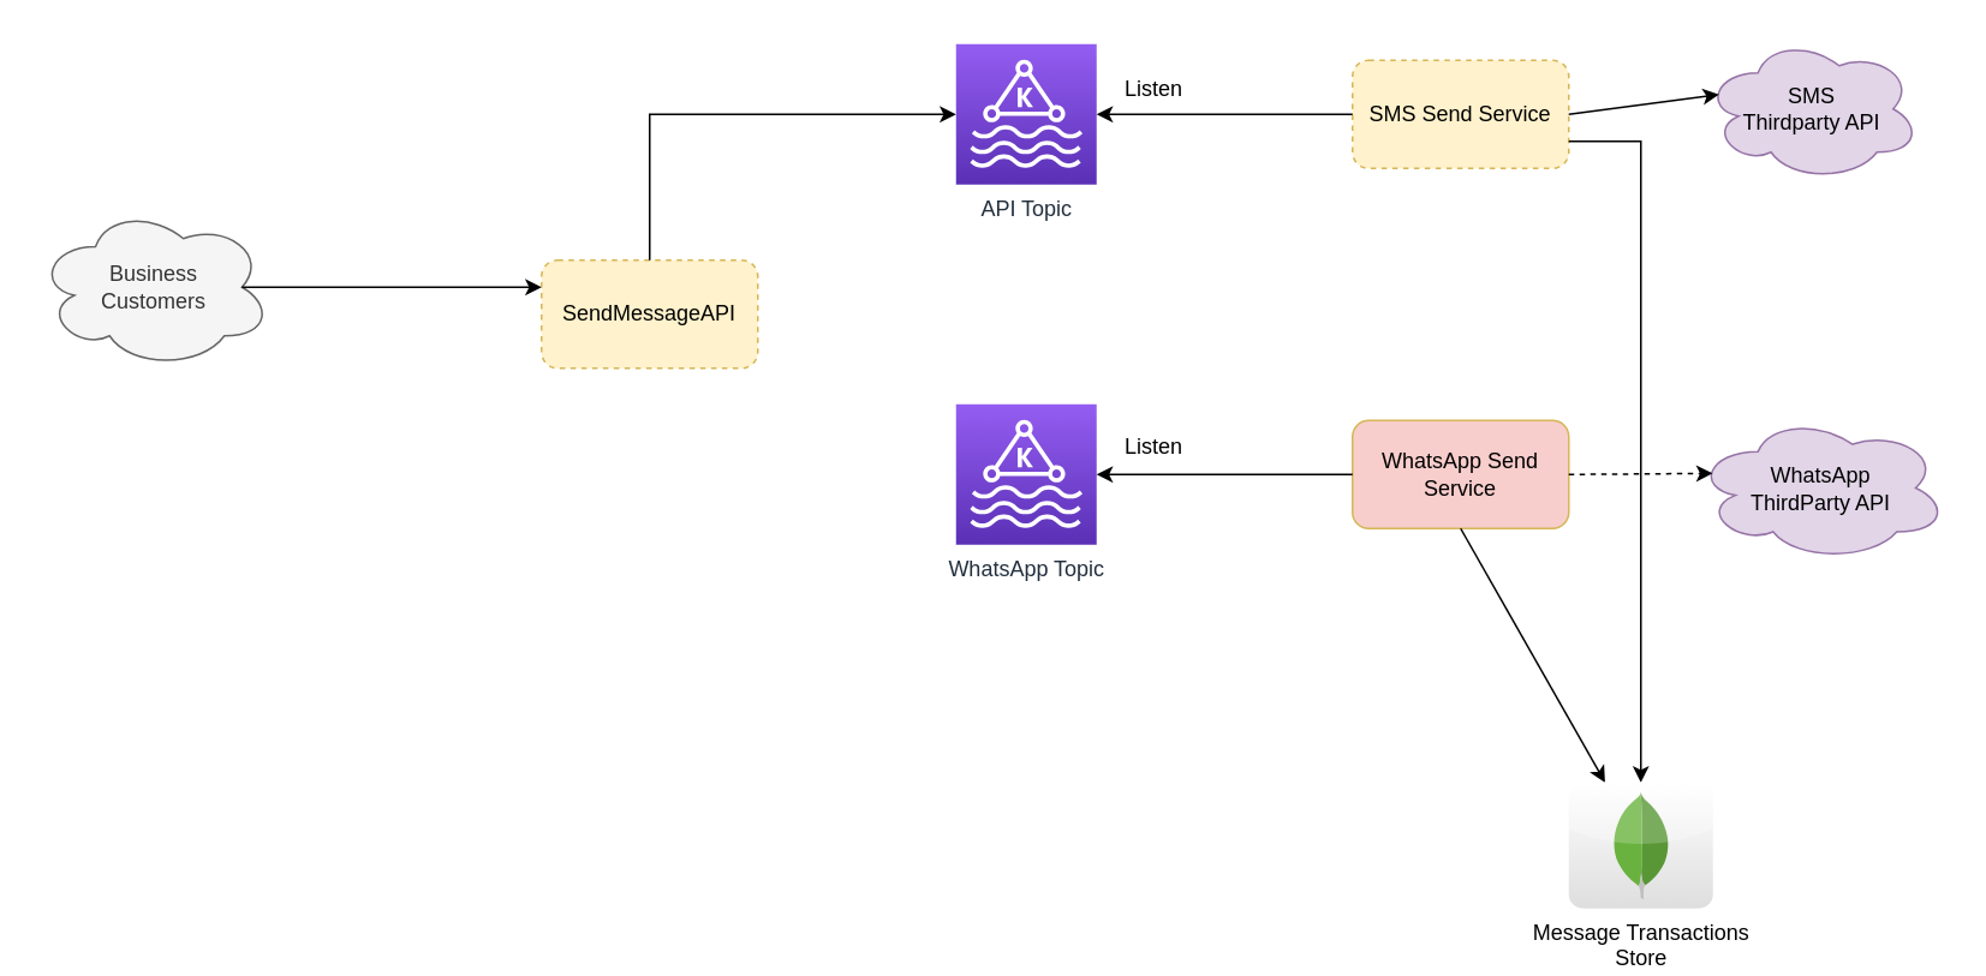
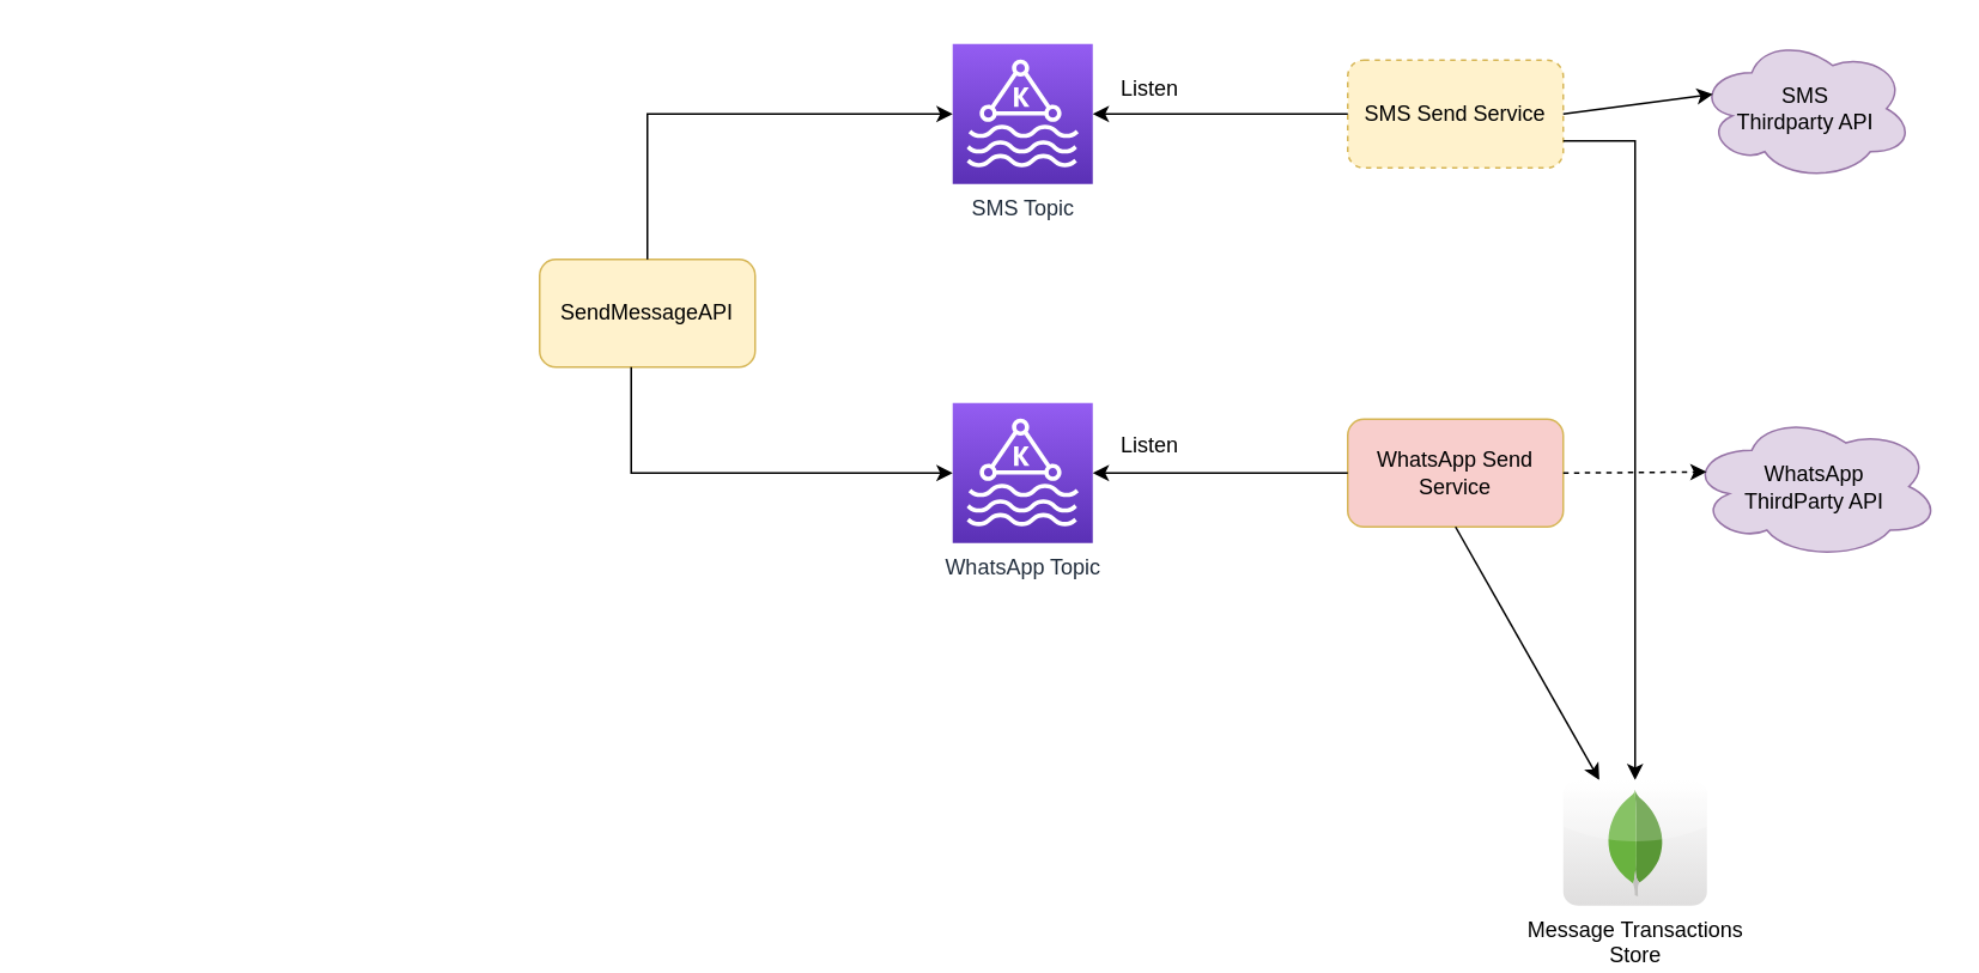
- <mxCell id="3" value="API Topic" style="sketch=0;points=[[0,0,0],[0.25,0,0],[0.5,0,0],[0.75,0,0],[1,0,0],[0,1,0],[0.25,1,0],[0.5,1,0],[0.75,1,0],[1,1,0],[0,0.25,0],[0,0.5,0],[0,0.75,0],[1,0.25,0],[1,0.5,0],[1,0.75,0]];outlineConnect=0;fontColor=#232F3E;gradientColor=#945DF2;gradientDirection=north;fillColor=#5A30B5;strokeColor=#ffffff;dashed=0;verticalLabelPosition=bottom;verticalAlign=top;align=center;html=1;fontSize=12;fontStyle=0;aspect=fixed;shape=mxgraph.aws4.resourceIcon;resIcon=mxgraph.aws4.managed_streaming_for_kafka;" vertex="1" parent="1"><mxGeometry x="530" y="24" width="78" height="78" as="geometry" /></mxCell>
+ <mxCell id="3" value="SMS Topic" style="sketch=0;points=[[0,0,0],[0.25,0,0],[0.5,0,0],[0.75,0,0],[1,0,0],[0,1,0],[0.25,1,0],[0.5,1,0],[0.75,1,0],[1,1,0],[0,0.25,0],[0,0.5,0],[0,0.75,0],[1,0.25,0],[1,0.5,0],[1,0.75,0]];outlineConnect=0;fontColor=#232F3E;gradientColor=#945DF2;gradientDirection=north;fillColor=#5A30B5;strokeColor=#ffffff;dashed=0;verticalLabelPosition=bottom;verticalAlign=top;align=center;html=1;fontSize=12;fontStyle=0;aspect=fixed;shape=mxgraph.aws4.resourceIcon;resIcon=mxgraph.aws4.managed_streaming_for_kafka;" vertex="1" parent="1"><mxGeometry x="530" y="24" width="78" height="78" as="geometry" /></mxCell>
- <mxCell id="16" value="Business &lt;br&gt;Customers" style="ellipse;shape=cloud;whiteSpace=wrap;html=1;fillColor=#f5f5f5;fontColor=#333333;strokeColor=#666666;" vertex="1" parent="1"><mxGeometry x="20" y="114" width="130" height="90" as="geometry" /></mxCell>
- <mxCell id="17" value="" style="endArrow=classic;html=1;rounded=0;exitX=0.875;exitY=0.5;exitDx=0;exitDy=0;exitPerimeter=0;entryX=0;entryY=0.25;entryDx=0;entryDy=0;" edge="1" parent="1" source="16" target="2"><mxGeometry width="50" height="50" relative="1" as="geometry"><mxPoint x="300" y="224" as="sourcePoint" /><mxPoint x="310" y="174" as="targetPoint" /></mxGeometry></mxCell>
- <mxCell id="2" value="SendMessageAPI" style="rounded=1;whiteSpace=wrap;html=1;fillColor=#fff2cc;strokeColor=#d6b656;dashed=1;" vertex="1" parent="1"><mxGeometry x="300" y="144" width="120" height="60" as="geometry" /></mxCell>
+ <mxCell id="2" value="SendMessageAPI" style="rounded=1;whiteSpace=wrap;html=1;fillColor=#fff2cc;strokeColor=#d6b656;" vertex="1" parent="1"><mxGeometry x="300" y="144" width="120" height="60" as="geometry" /></mxCell>
+ <mxCell id="6" value="" style="endArrow=classic;html=1;rounded=0;exitX=0.425;exitY=1;exitDx=0;exitDy=0;exitPerimeter=0;edgeStyle=orthogonalEdgeStyle;entryX=0;entryY=0.5;entryDx=0;entryDy=0;entryPerimeter=0;" edge="1" parent="1" source="2" target="4"><mxGeometry width="50" height="50" relative="1" as="geometry"><mxPoint x="560" y="174" as="sourcePoint" /><mxPoint x="610" y="124" as="targetPoint" /></mxGeometry></mxCell>
